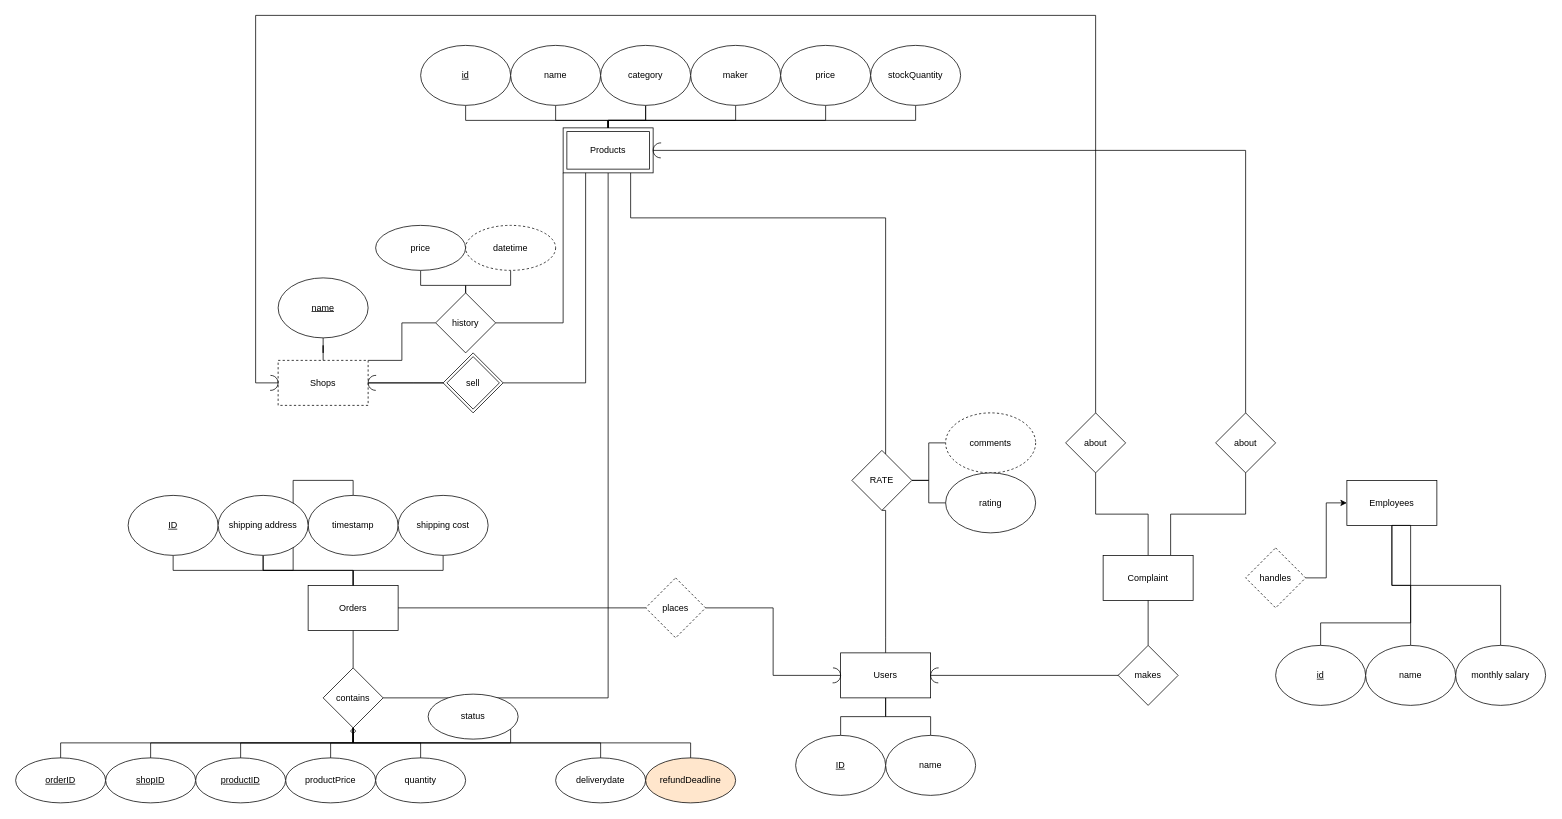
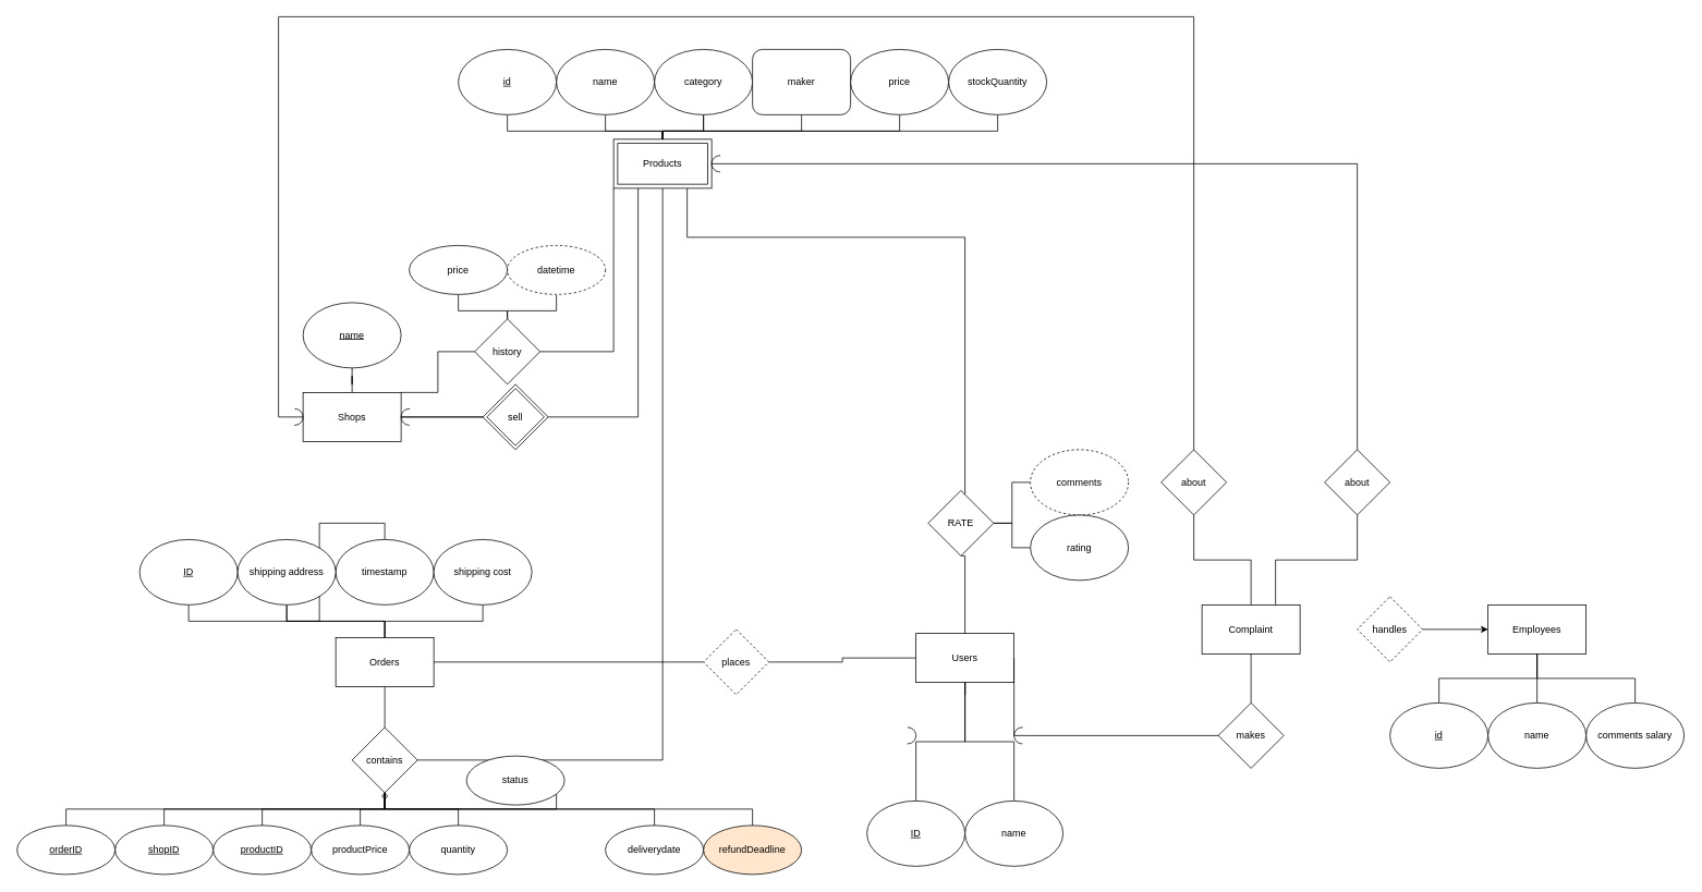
- <mxCell id="33" value="maker" style="ellipse;whiteSpace=wrap;html=1;" parent="1" vertex="1"><mxGeometry x="920" y="60" width="120" height="80" as="geometry" /></mxCell>
+ <mxCell id="33" value="maker" style="whiteSpace=wrap;html=1;rounded=1;" parent="1" vertex="1"><mxGeometry x="920" y="60" width="120" height="80" as="geometry" /></mxCell>
- <mxCell id="5" value="Shops" style="rounded=0;whiteSpace=wrap;html=1;dashed=1;" parent="1" vertex="1"><mxGeometry x="370" y="480" width="120" height="60" as="geometry" /></mxCell>
+ <mxCell id="5" value="Shops" style="rounded=0;whiteSpace=wrap;html=1;" parent="1" vertex="1"><mxGeometry x="370" y="480" width="120" height="60" as="geometry" /></mxCell>
- <mxCell id="6" value="Employees" style="whiteSpace=wrap;html=1;" parent="1" vertex="1"><mxGeometry x="1795" y="640" width="120" height="60" as="geometry" /></mxCell>
+ <mxCell id="6" value="Employees" style="whiteSpace=wrap;html=1;" parent="1" vertex="1"><mxGeometry x="1820" y="740" width="120" height="60" as="geometry" /></mxCell>
- <mxCell id="9" value="Users" style="whiteSpace=wrap;html=1;" parent="1" vertex="1"><mxGeometry x="1120" y="870" width="120" height="60" as="geometry" /></mxCell>
+ <mxCell id="9" value="Users" style="whiteSpace=wrap;html=1;" parent="1" vertex="1"><mxGeometry x="1120" y="775" width="120" height="60" as="geometry" /></mxCell>
- <mxCell id="15" value="monthly salary" style="ellipse;whiteSpace=wrap;html=1;" parent="1" vertex="1"><mxGeometry x="1940" y="860" width="120" height="80" as="geometry" /></mxCell>
+ <mxCell id="15" value="comments salary" style="ellipse;whiteSpace=wrap;html=1;" parent="1" vertex="1"><mxGeometry x="1940" y="860" width="120" height="80" as="geometry" /></mxCell>
